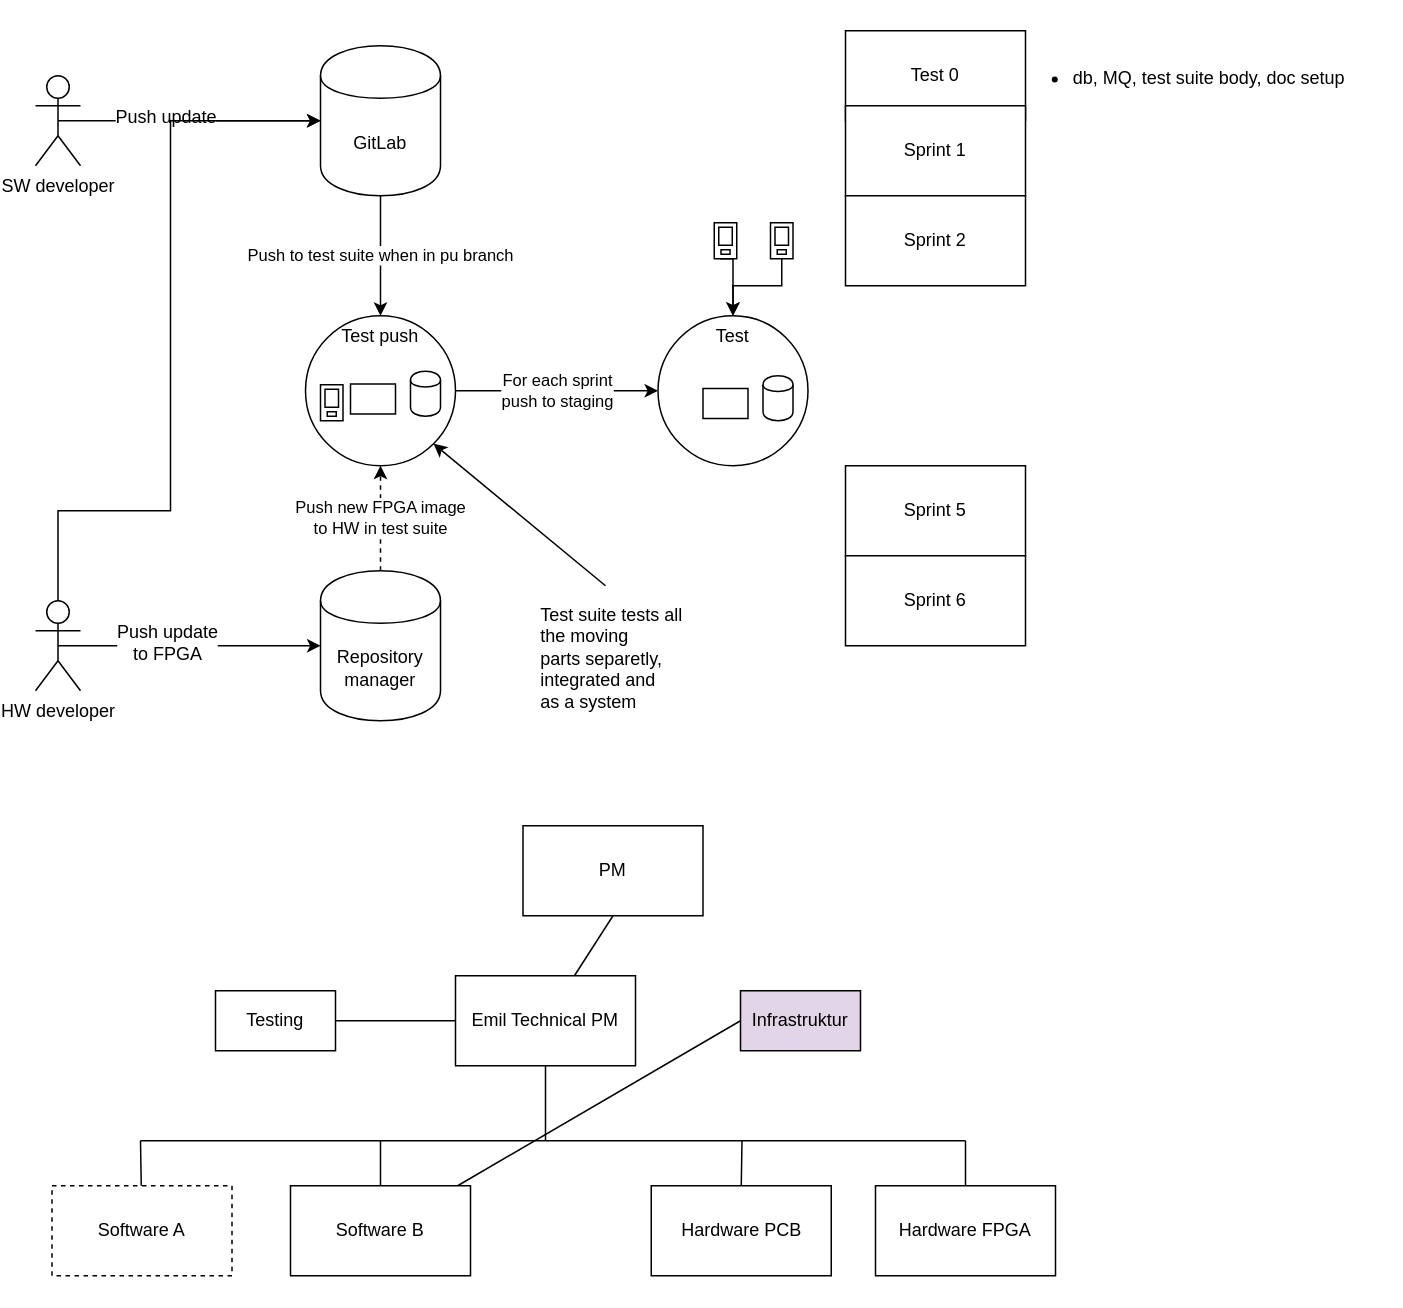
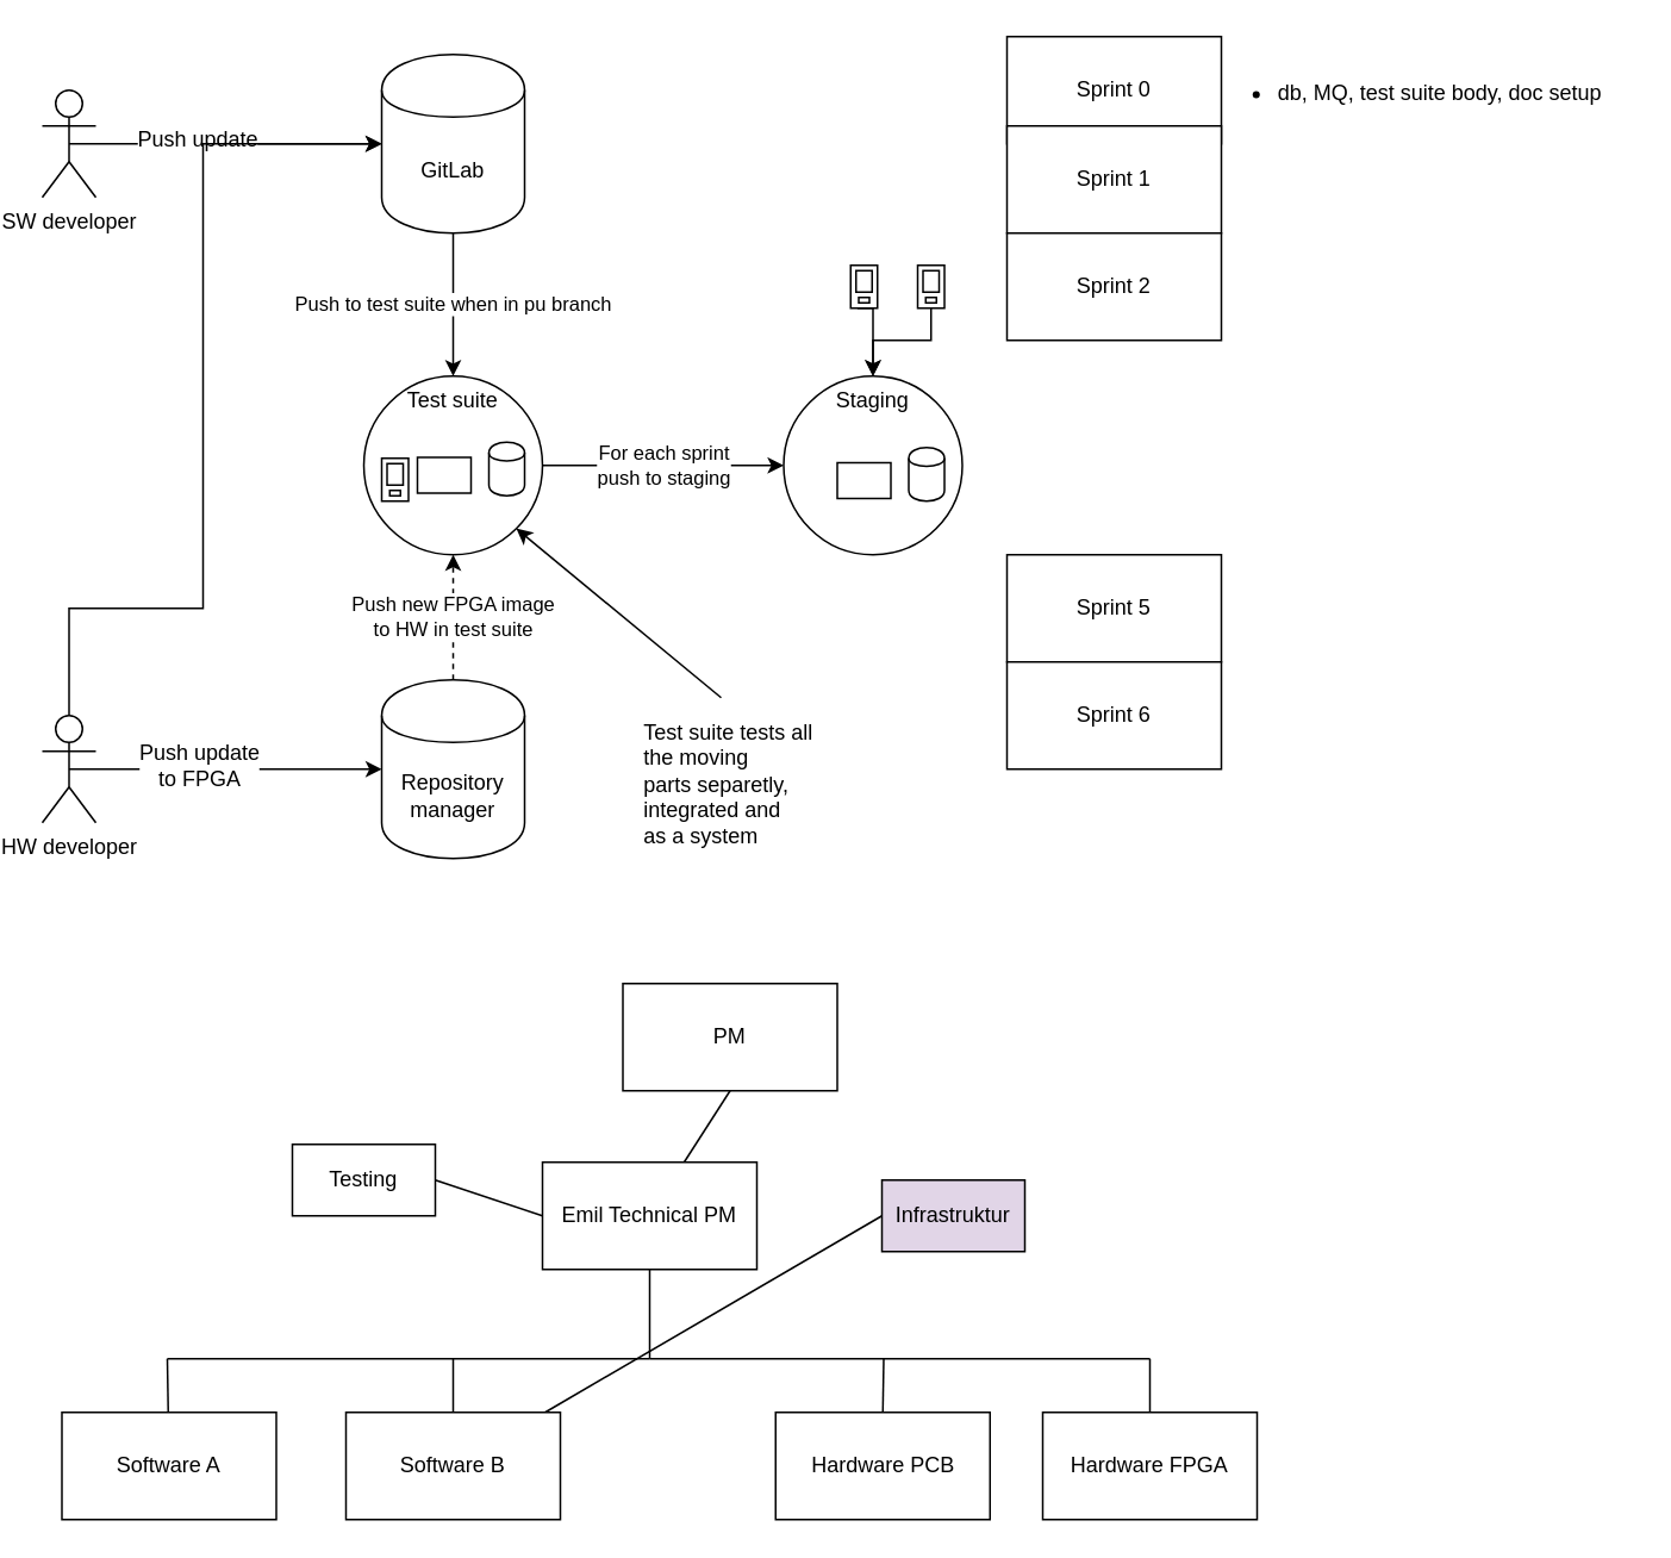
- <mxCell id="17" value="Test 0" style="rounded=0;whiteSpace=wrap;html=1;" vertex="1" parent="16"><mxGeometry width="120" height="60" as="geometry" /></mxCell>
+ <mxCell id="17" value="Sprint 0" style="rounded=0;whiteSpace=wrap;html=1;" vertex="1" parent="16"><mxGeometry width="120" height="60" as="geometry" /></mxCell>
- <mxCell id="3" value="Test push" style="ellipse;whiteSpace=wrap;html=1;aspect=fixed;verticalAlign=top;" vertex="1" parent="1"><mxGeometry x="200" y="210" width="100" height="100" as="geometry" /></mxCell>
+ <mxCell id="3" value="Test suite" style="ellipse;whiteSpace=wrap;html=1;aspect=fixed;verticalAlign=top;" vertex="1" parent="1"><mxGeometry x="200" y="210" width="100" height="100" as="geometry" /></mxCell>
- <mxCell id="15" value="Test" style="ellipse;whiteSpace=wrap;html=1;aspect=fixed;verticalAlign=top;" vertex="1" parent="1"><mxGeometry x="435" y="210" width="100" height="100" as="geometry" /></mxCell>
+ <mxCell id="15" value="Staging" style="ellipse;whiteSpace=wrap;html=1;aspect=fixed;verticalAlign=top;" vertex="1" parent="1"><mxGeometry x="435" y="210" width="100" height="100" as="geometry" /></mxCell>
- <mxCell id="51" value="Testing" style="rounded=0;whiteSpace=wrap;html=1;" vertex="1" parent="1"><mxGeometry x="140" y="660" width="80" height="40" as="geometry" /></mxCell>
+ <mxCell id="51" value="Testing" style="rounded=0;whiteSpace=wrap;html=1;" vertex="1" parent="1"><mxGeometry x="160" y="640" width="80" height="40" as="geometry" /></mxCell>
- <mxCell id="56" value="Software A" style="rounded=0;whiteSpace=wrap;html=1;dashed=1;" vertex="1" parent="1"><mxGeometry x="31" y="790" width="120" height="60" as="geometry" /></mxCell>
+ <mxCell id="56" value="Software A" style="rounded=0;whiteSpace=wrap;html=1;" vertex="1" parent="1"><mxGeometry x="31" y="790" width="120" height="60" as="geometry" /></mxCell>
